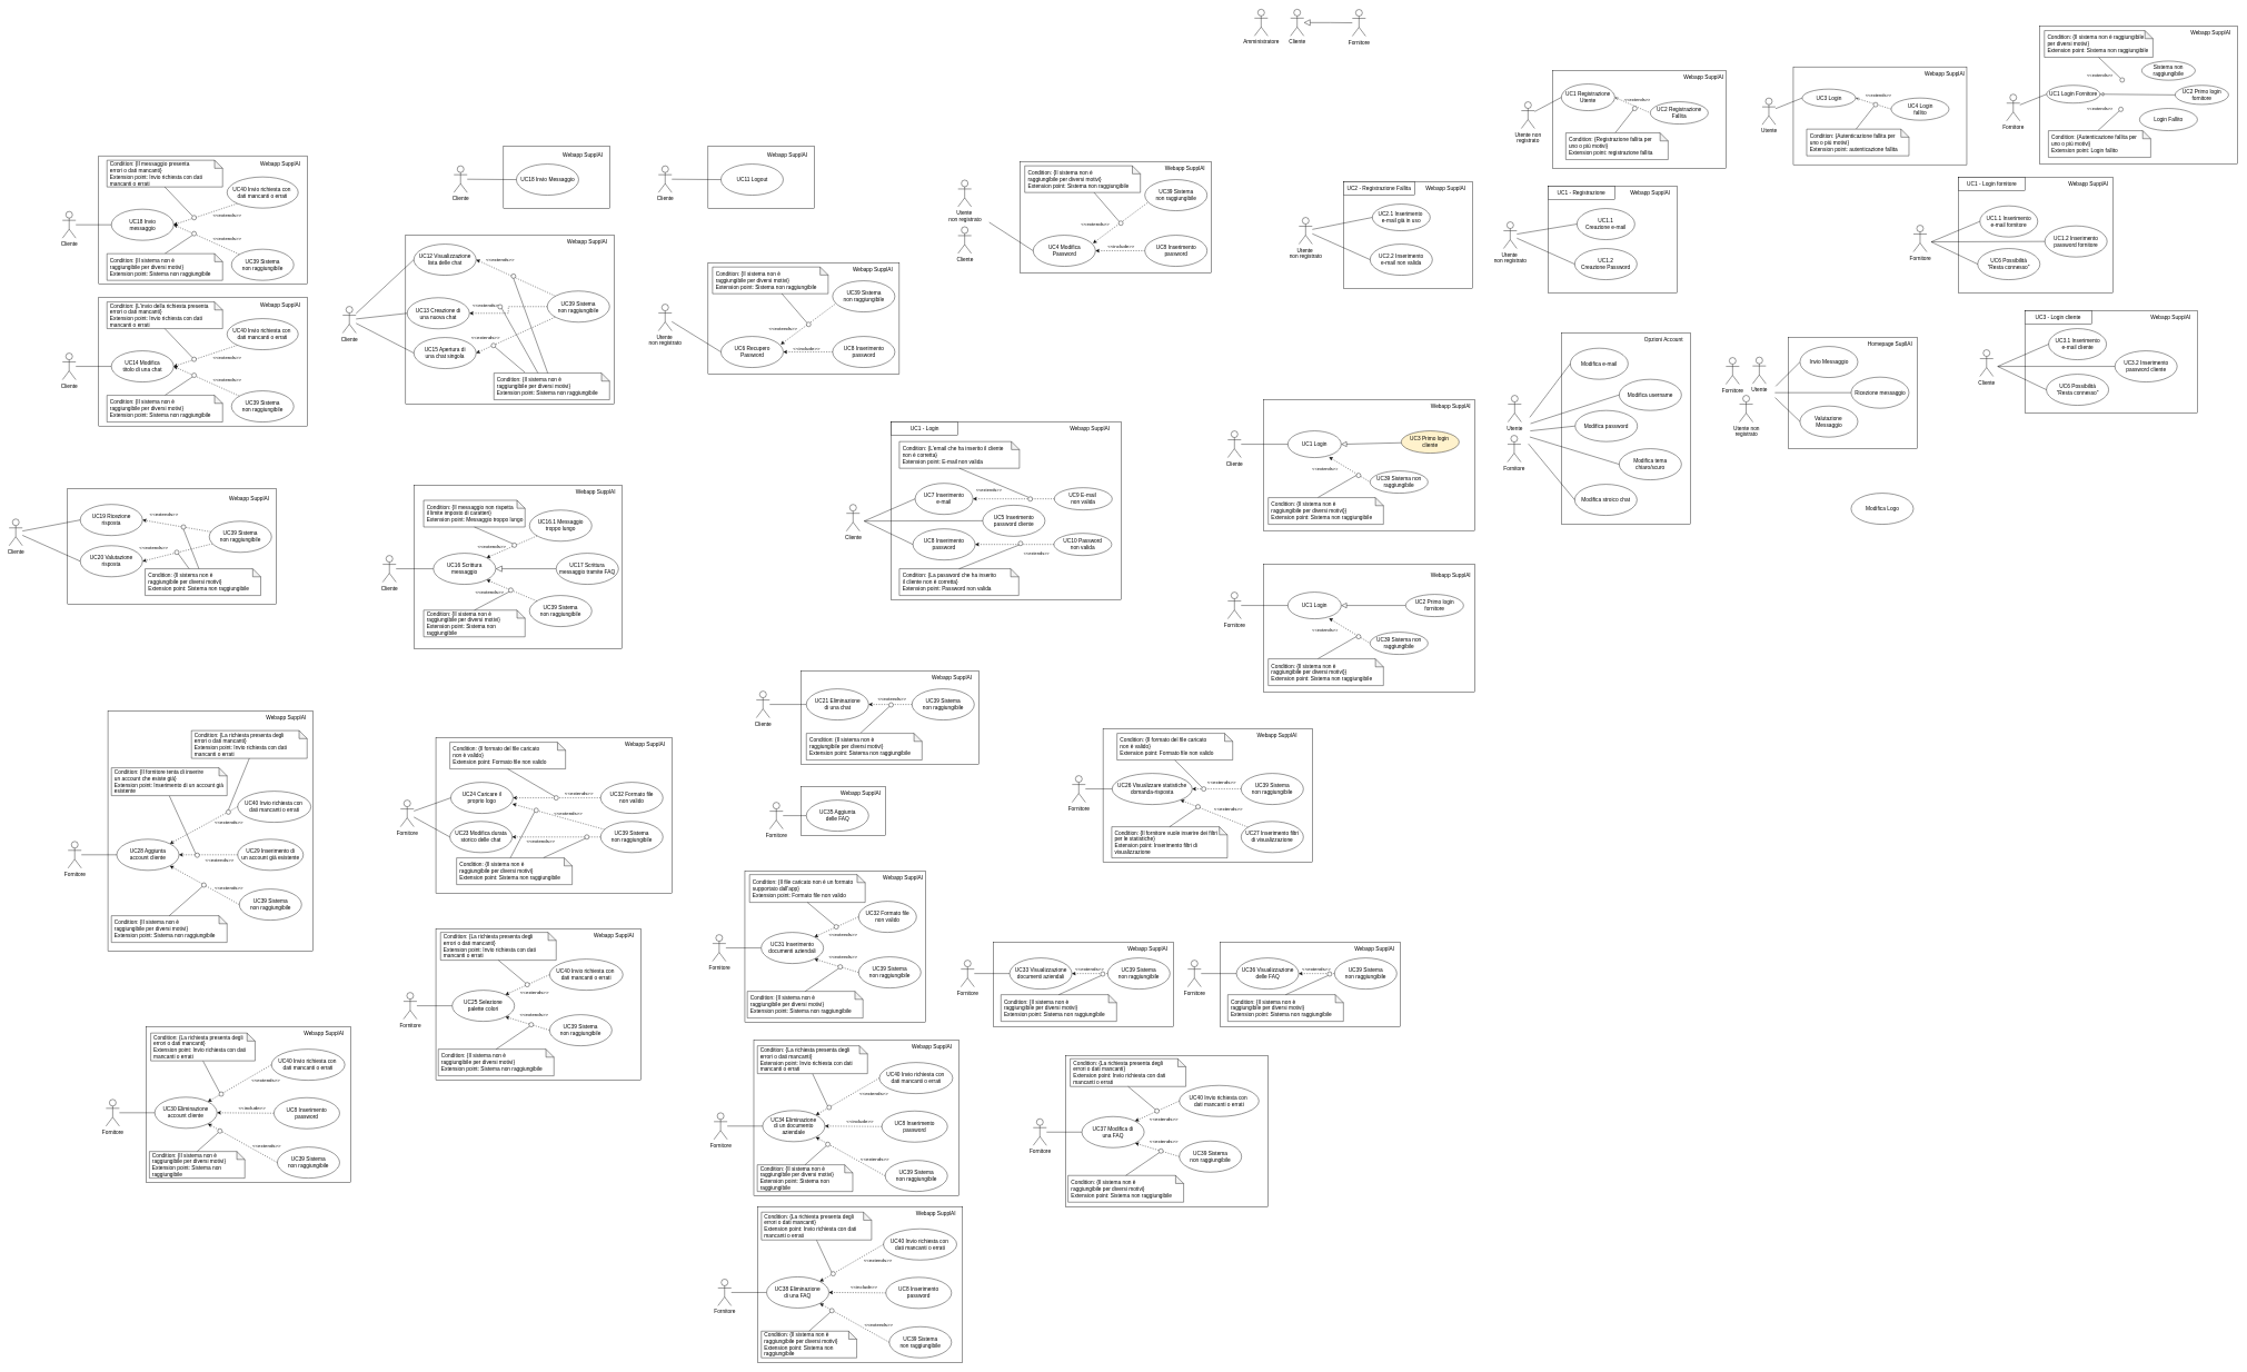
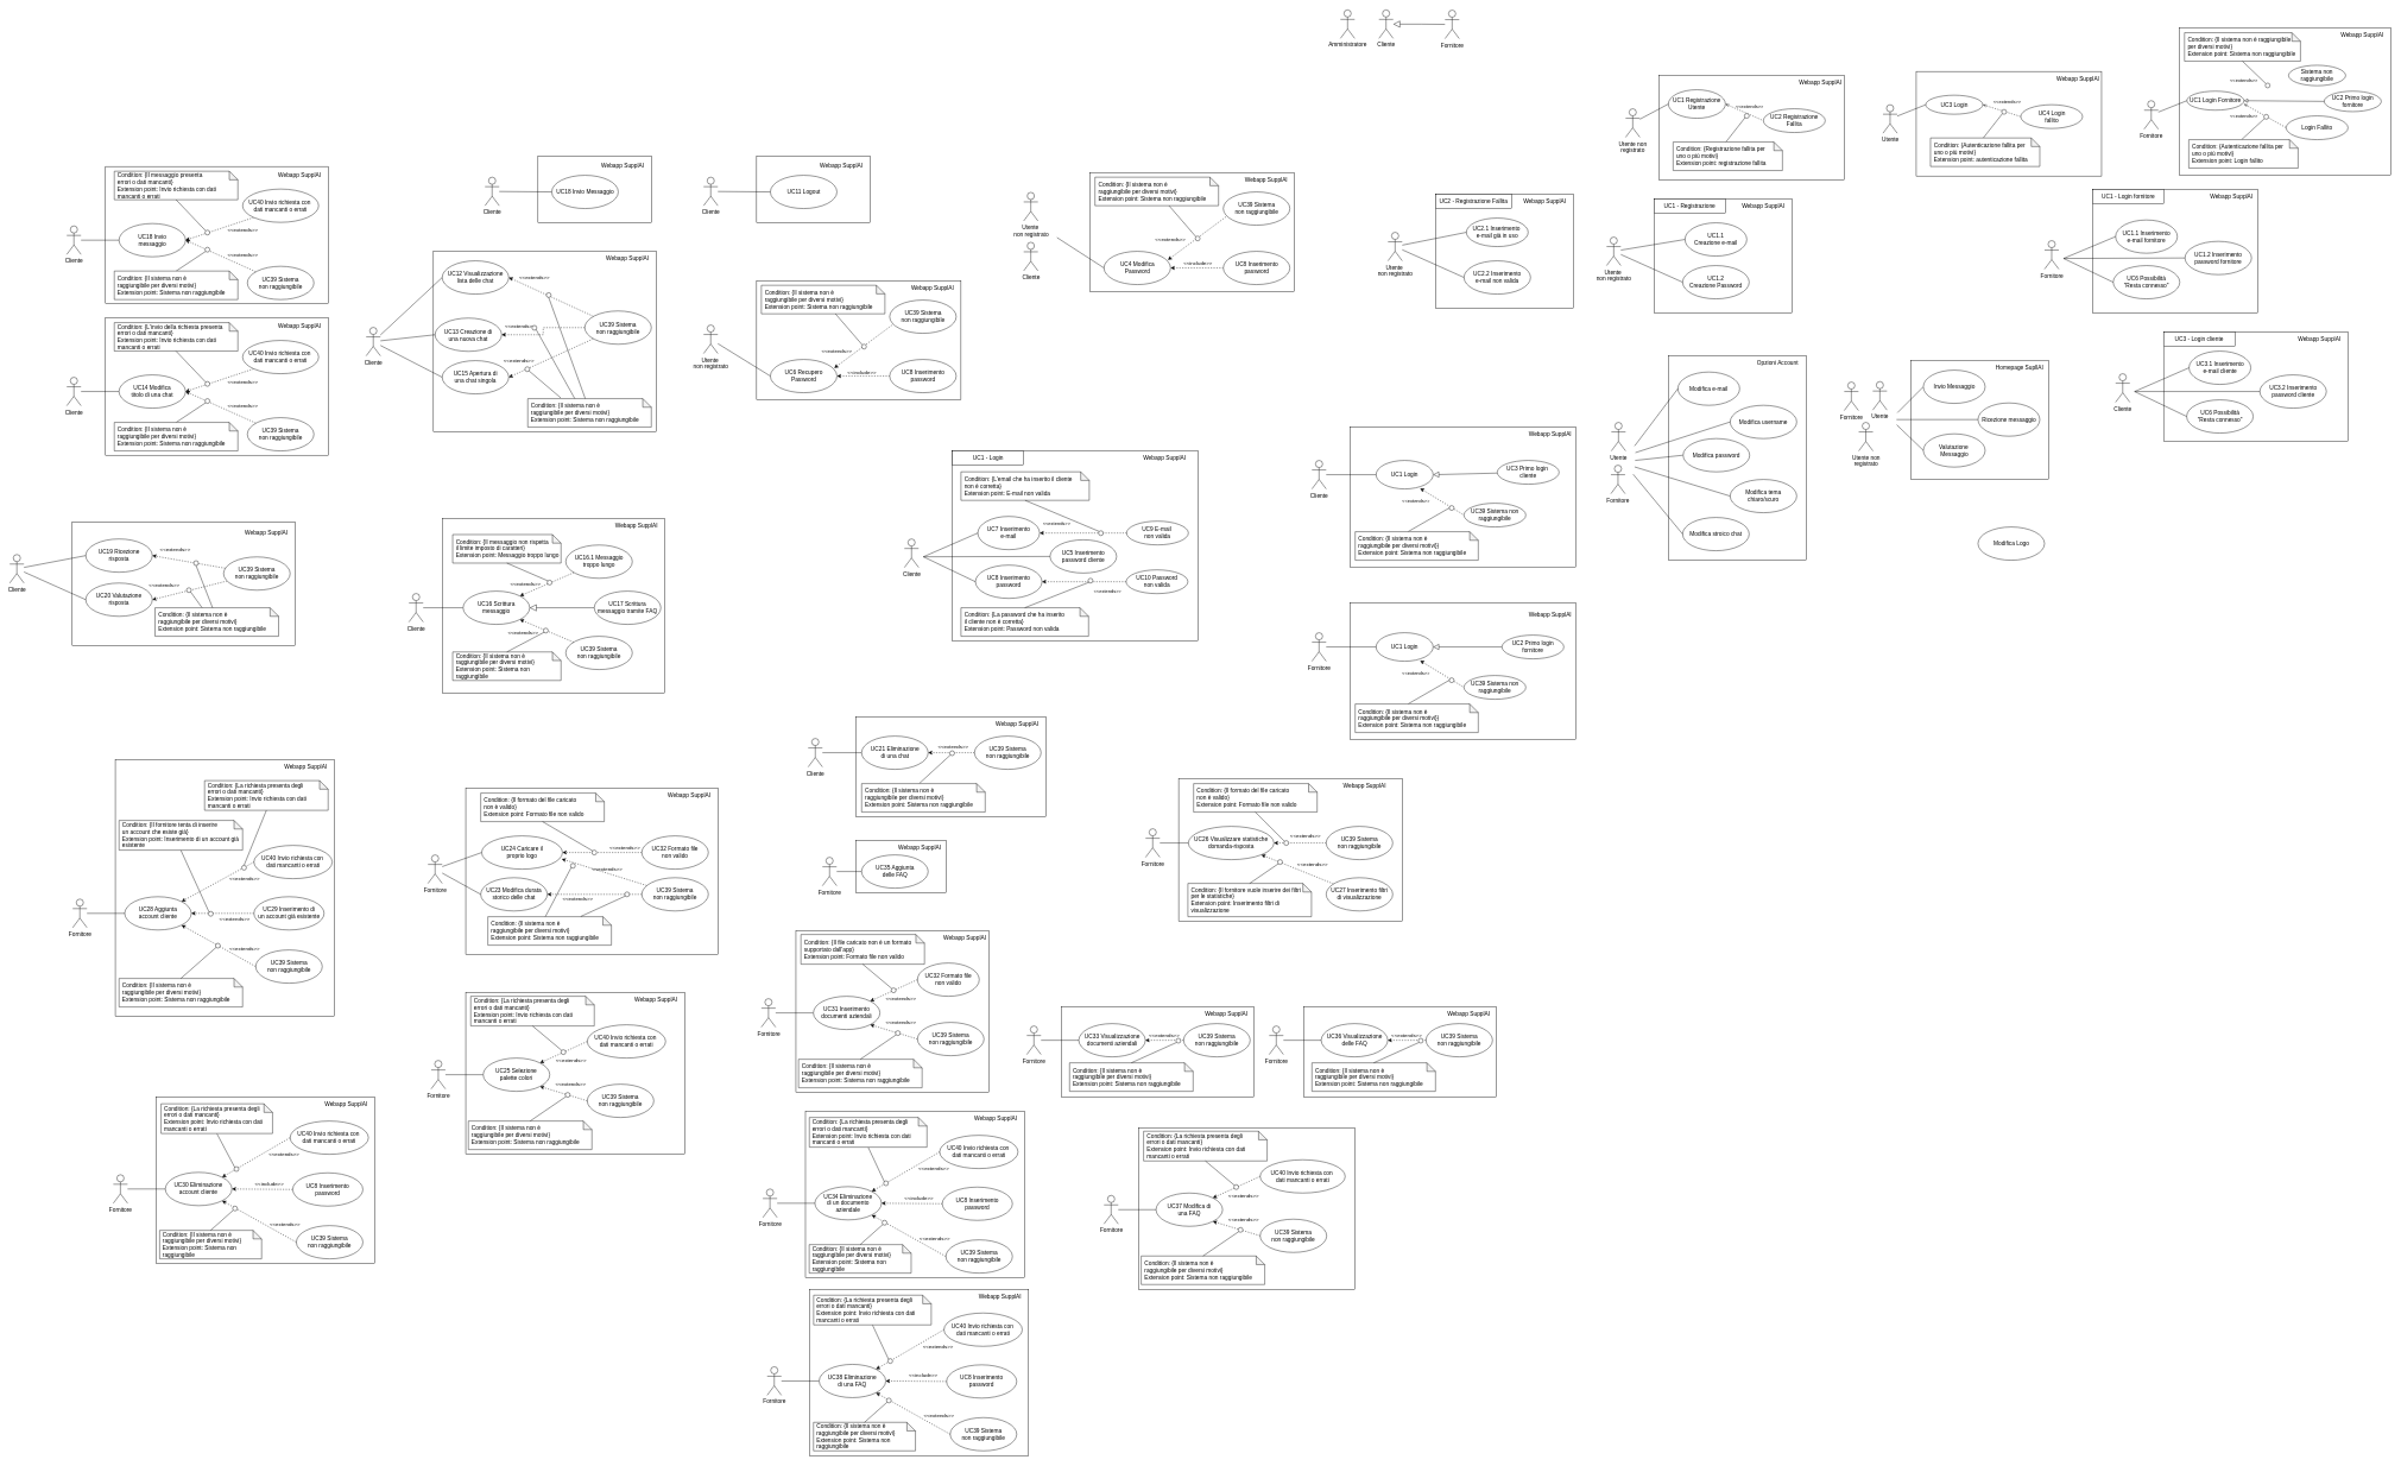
+ <mxCell id="104" style="rounded=0;orthogonalLoop=1;jettySize=auto;html=1;exitX=1;exitY=0.673;exitDx=0;exitDy=0;entryX=0;entryY=0.5;entryDx=0;entryDy=0;endArrow=none;endFill=0;dashed=1;startArrow=openThin;startFill=0;exitPerimeter=0;" parent="1" source="108" target="109" edge="1"><mxGeometry relative="1" as="geometry" /></mxCell>
- <mxCell id="148" value="&lt;div&gt;UC3 Primo login&amp;nbsp;&lt;/div&gt;&lt;div&gt;cliente&lt;/div&gt;" style="ellipse;whiteSpace=wrap;html=1;fillColor=#fff2cc;" parent="1" vertex="1"><mxGeometry x="3150" y="968" width="130" height="50" as="geometry" /></mxCell>
+ <mxCell id="148" value="&lt;div&gt;UC3 Primo login&amp;nbsp;&lt;/div&gt;&lt;div&gt;cliente&lt;/div&gt;" style="ellipse;whiteSpace=wrap;html=1;" parent="1" vertex="1"><mxGeometry x="3150" y="968" width="130" height="50" as="geometry" /></mxCell>
- <mxCell id="318" value="&lt;div&gt;UC24 Caricare il&lt;/div&gt;&lt;div&gt;proprio logo&lt;/div&gt;" style="ellipse;whiteSpace=wrap;html=1;" parent="1" vertex="1"><mxGeometry x="1013" y="1758" width="140" height="70" as="geometry" /></mxCell>
+ <mxCell id="318" value="&lt;div&gt;UC24 Caricare il&lt;/div&gt;&lt;div&gt;proprio logo&lt;/div&gt;" style="ellipse;whiteSpace=wrap;html=1;" parent="1" vertex="1"><mxGeometry x="1013" y="1758" width="170" height="70" as="geometry" /></mxCell>
